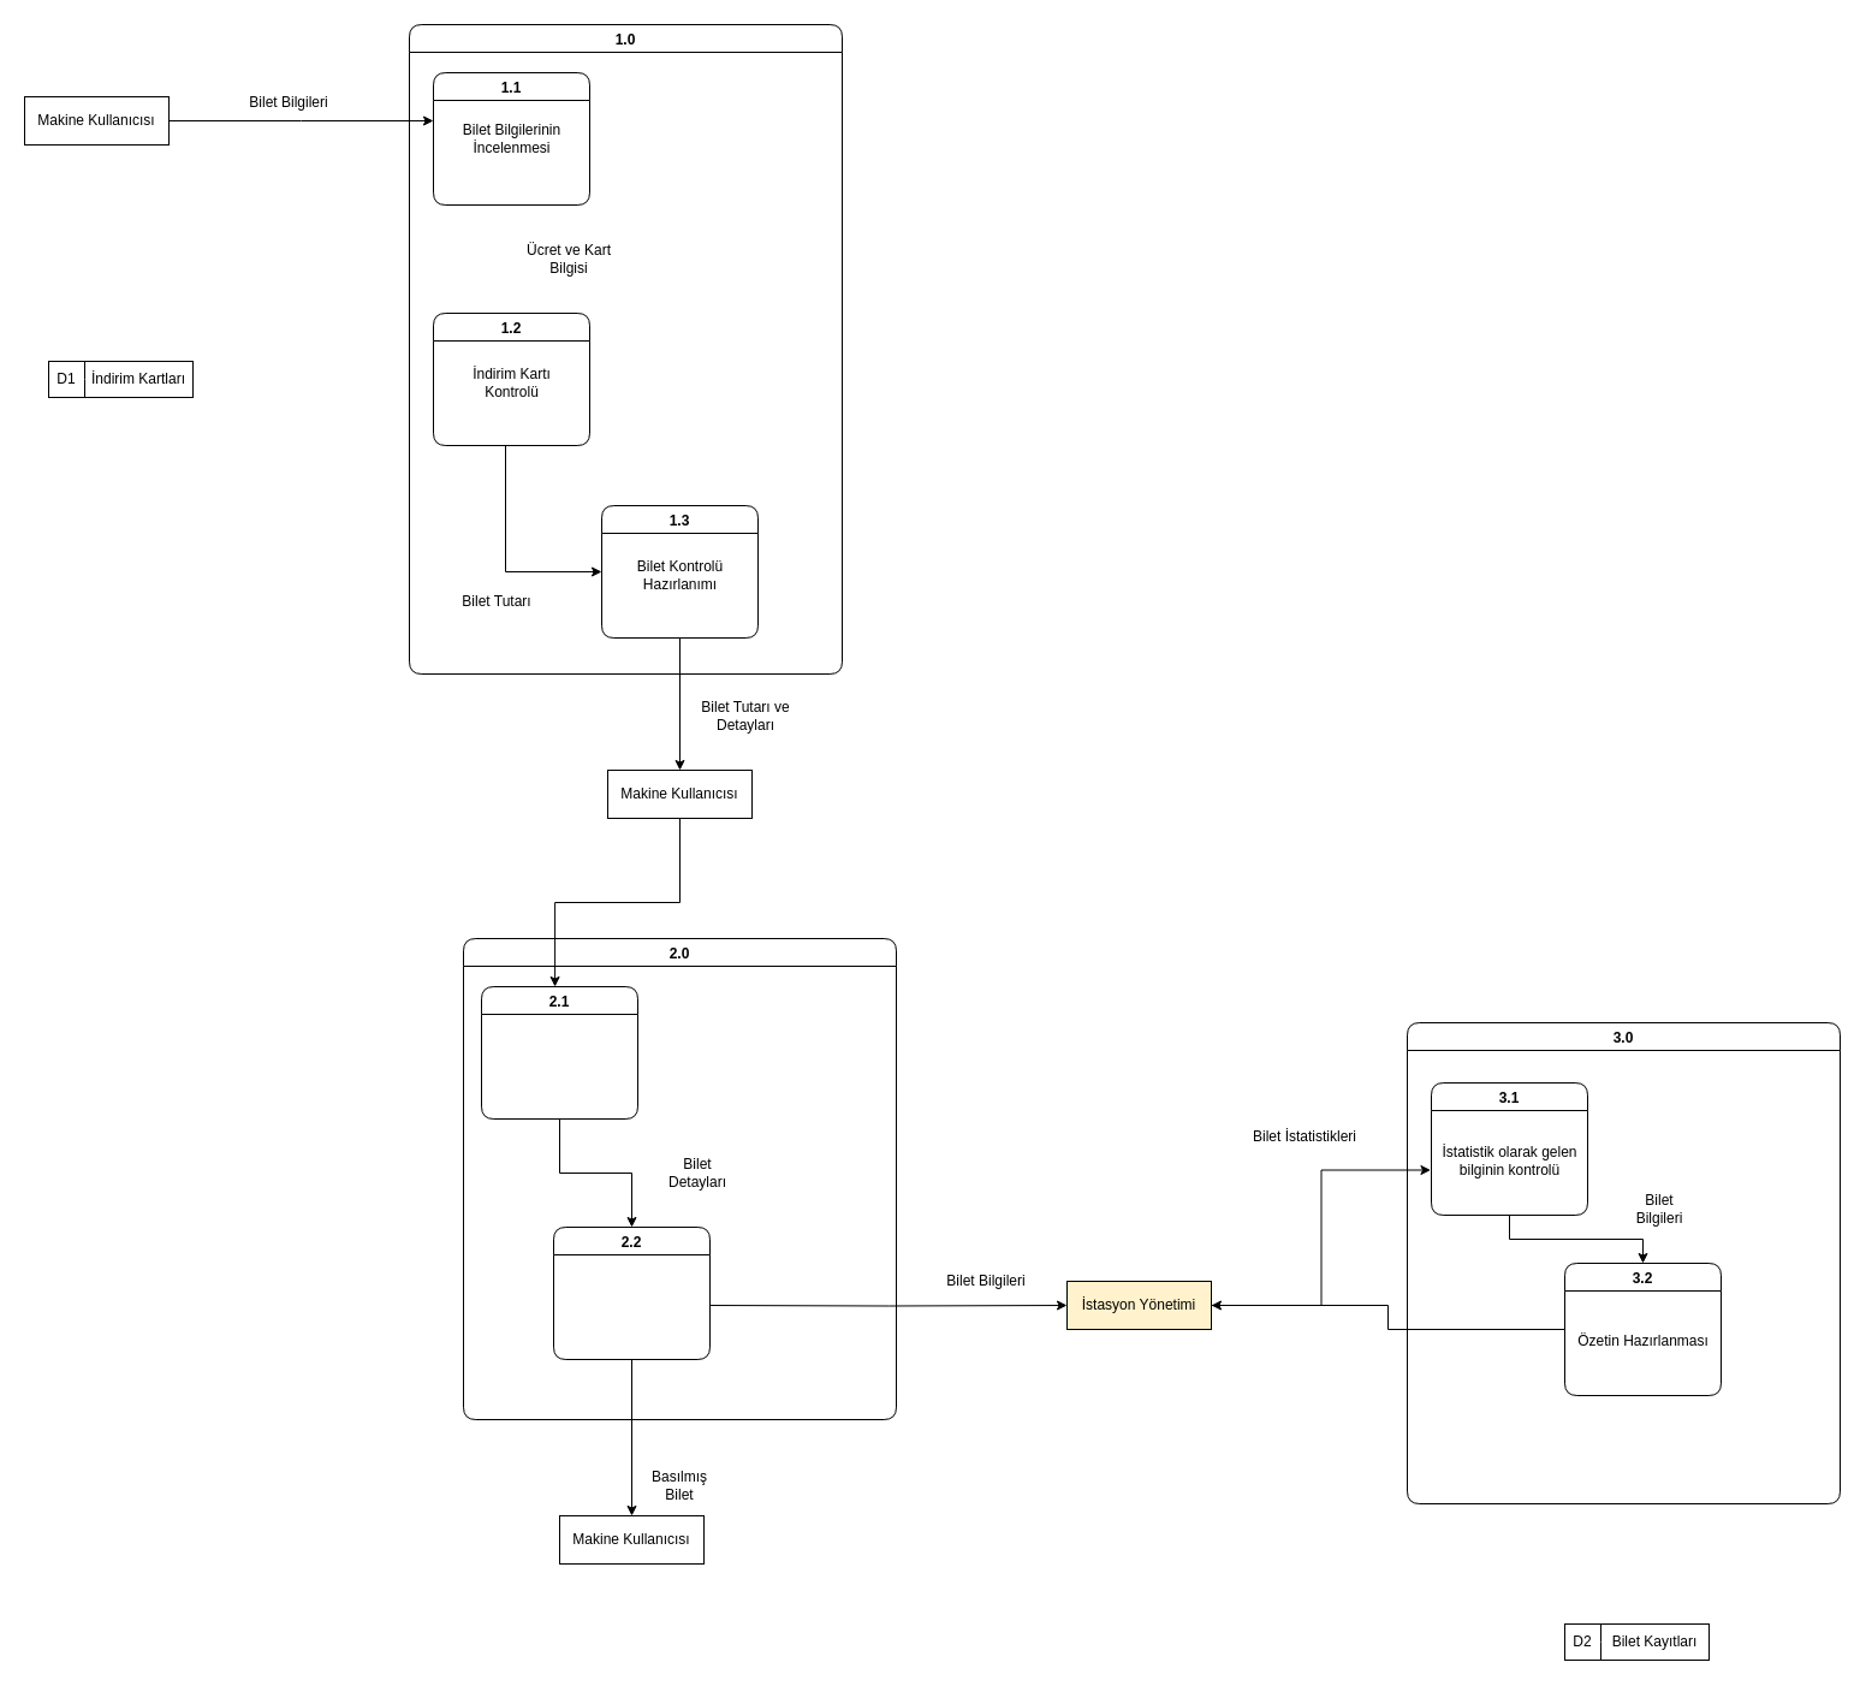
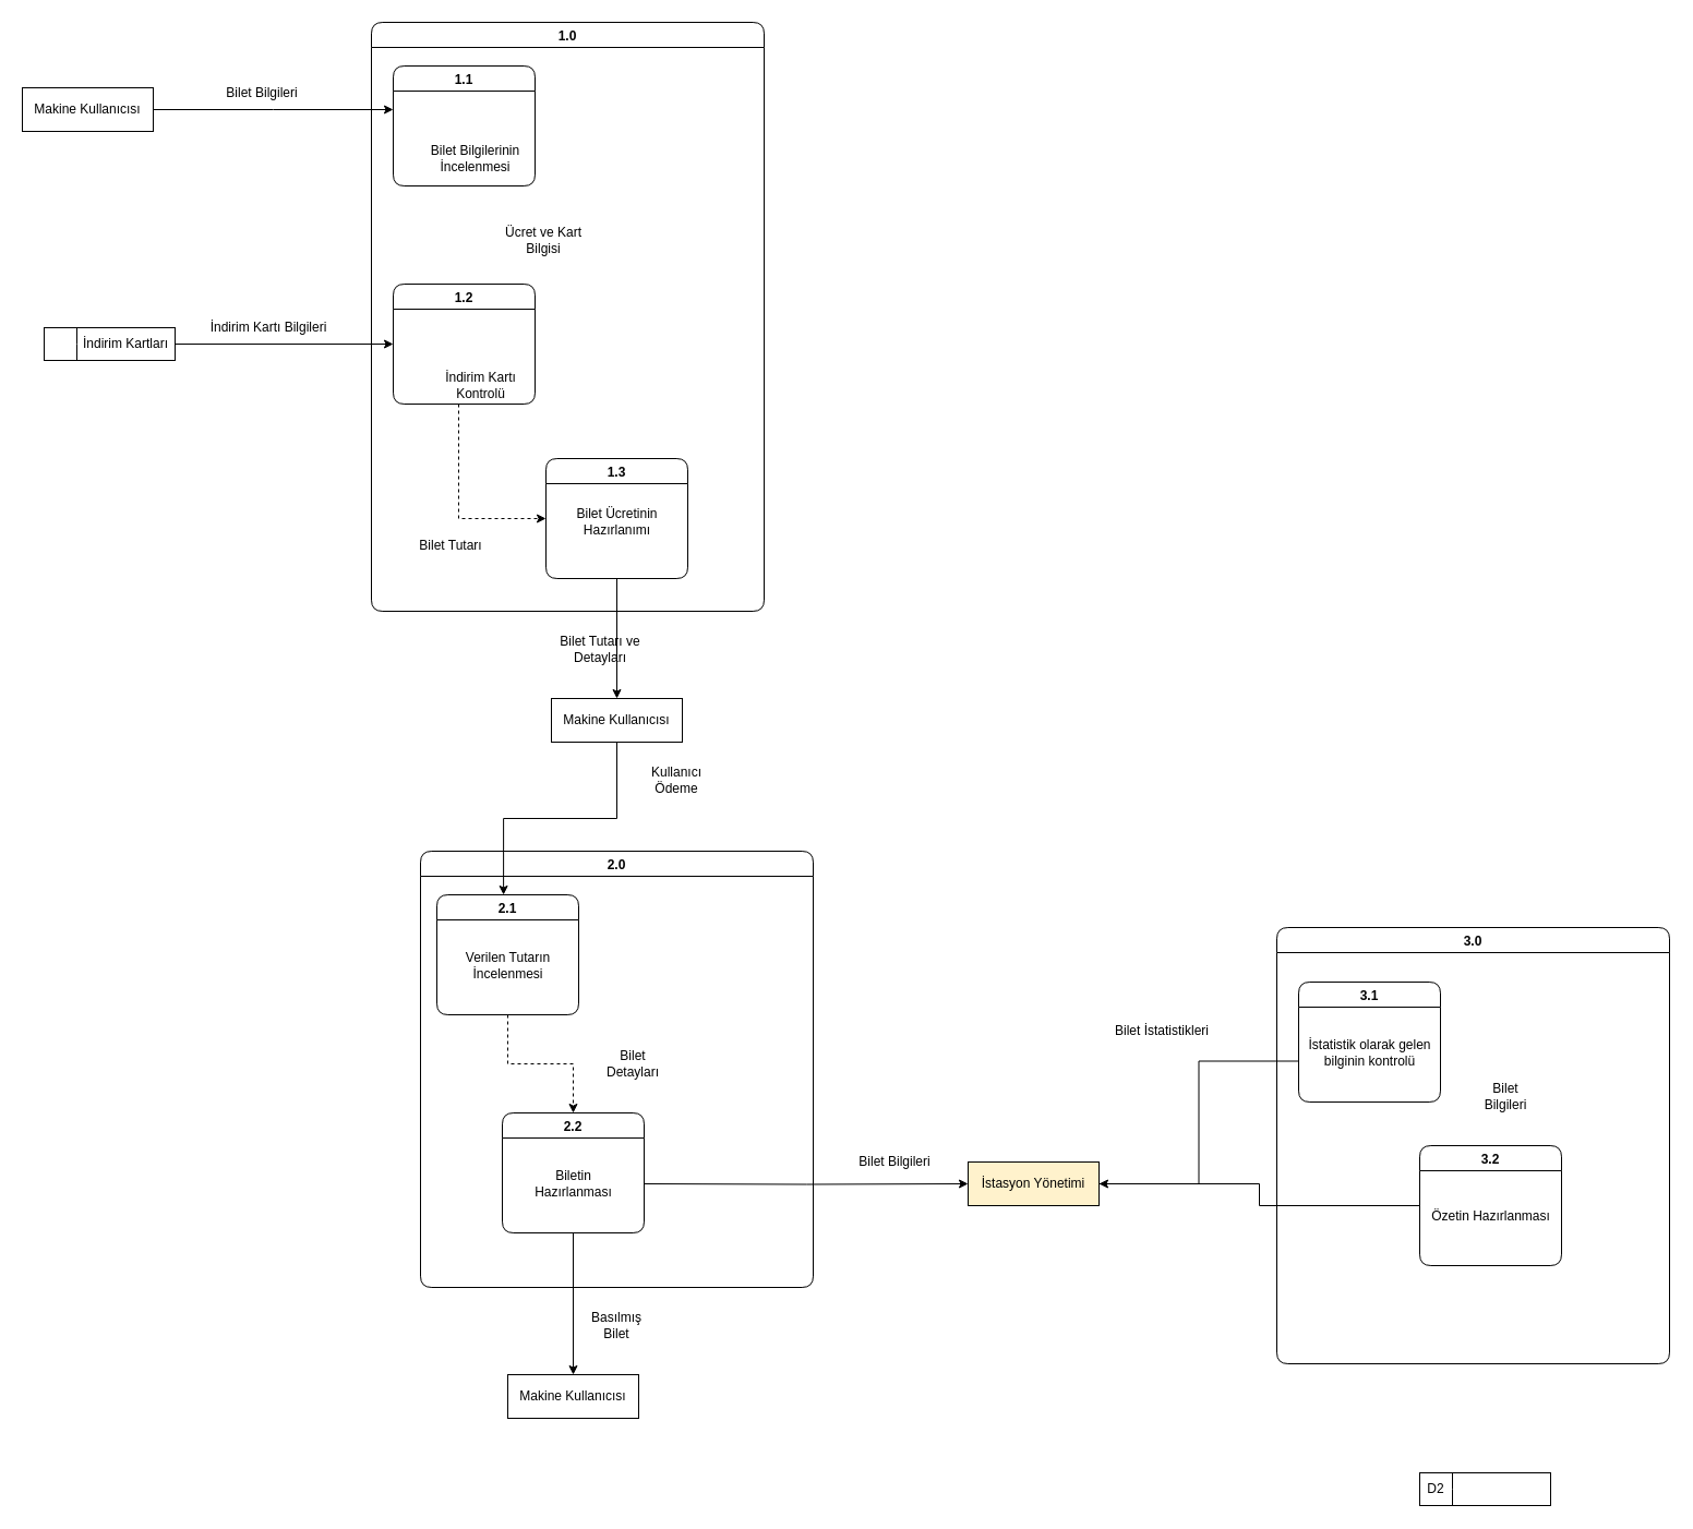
- <mxCell id="7" value="Bilet Bilgilerinin &lt;br&gt;İncelenmesi" style="text;html=1;align=center;verticalAlign=middle;resizable=0;points=[];autosize=1;" vertex="1" parent="6"><mxGeometry x="15" y="40" width="100" height="30" as="geometry" /></mxCell>
+ <mxCell id="7" value="Bilet Bilgilerinin &lt;br&gt;İncelenmesi" style="text;html=1;align=center;verticalAlign=middle;resizable=0;points=[];autosize=1;" vertex="1" parent="6"><mxGeometry x="25" y="70" width="100" height="30" as="geometry" /></mxCell>
- <mxCell id="11" value="Ücret ve Kart Bilgisi" style="text;html=1;strokeColor=none;fillColor=none;align=center;verticalAlign=middle;whiteSpace=wrap;rounded=0;" vertex="1" parent="5"><mxGeometry x="90" y="180" width="86" height="30" as="geometry" /></mxCell>
+ <mxCell id="11" value="Ücret ve Kart Bilgisi" style="text;html=1;strokeColor=none;fillColor=none;align=center;verticalAlign=middle;whiteSpace=wrap;rounded=0;" vertex="1" parent="5"><mxGeometry x="115" y="185" width="86" height="30" as="geometry" /></mxCell>
+ <mxCell id="20" value="İndirim Kartı Bilgileri" style="text;html=1;strokeColor=none;fillColor=none;align=center;verticalAlign=middle;whiteSpace=wrap;rounded=0;" vertex="1" parent="1"><mxGeometry x="191" y="285" width="110" height="30" as="geometry" /></mxCell>
- <mxCell id="17" value="D1" style="text;html=1;align=center;verticalAlign=middle;whiteSpace=wrap;rounded=0;" vertex="1" parent="1"><mxGeometry x="40" y="302.5" width="30" height="25" as="geometry" /></mxCell>
+ <mxCell id="18" style="edgeStyle=orthogonalEdgeStyle;rounded=0;orthogonalLoop=1;jettySize=auto;html=1;entryX=0;entryY=0.5;entryDx=0;entryDy=0;" edge="1" parent="1" source="19" target="9"><mxGeometry relative="1" as="geometry" /></mxCell>
- <mxCell id="10" value="İndirim Kartı &lt;br&gt;Kontrolü" style="text;html=1;align=center;verticalAlign=middle;resizable=0;points=[];autosize=1;" vertex="1" parent="9"><mxGeometry x="25" y="42.5" width="80" height="30" as="geometry" /></mxCell>
+ <mxCell id="10" value="İndirim Kartı &lt;br&gt;Kontrolü" style="text;html=1;align=center;verticalAlign=middle;resizable=0;points=[];autosize=1;" vertex="1" parent="9"><mxGeometry x="40" y="77.5" width="80" height="30" as="geometry" /></mxCell>
- <mxCell id="8" style="edgeStyle=orthogonalEdgeStyle;rounded=0;orthogonalLoop=1;jettySize=auto;html=1;entryX=0;entryY=0.5;entryDx=0;entryDy=0;" edge="1" parent="5" source="9" target="12"><mxGeometry relative="1" as="geometry"><Array as="points"><mxPoint x="80" y="455" /></Array></mxGeometry></mxCell>
+ <mxCell id="8" style="edgeStyle=orthogonalEdgeStyle;rounded=0;orthogonalLoop=1;jettySize=auto;html=1;entryX=0;entryY=0.5;entryDx=0;entryDy=0;dashed=1;" edge="1" parent="5" source="9" target="12"><mxGeometry relative="1" as="geometry"><Array as="points"><mxPoint x="80" y="455" /></Array></mxGeometry></mxCell>
- <mxCell id="13" value="Bilet Kontrolü&lt;br&gt;Hazırlanımı" style="text;html=1;align=center;verticalAlign=middle;resizable=0;points=[];autosize=1;" vertex="1" parent="12"><mxGeometry x="20" y="42.5" width="90" height="30" as="geometry" /></mxCell>
+ <mxCell id="13" value="Bilet Ücretinin&lt;br&gt;Hazırlanımı" style="text;html=1;align=center;verticalAlign=middle;resizable=0;points=[];autosize=1;" vertex="1" parent="12"><mxGeometry x="20" y="42.5" width="90" height="30" as="geometry" /></mxCell>
- <mxCell id="23" value="Bilet Tutarı ve Detayları" style="text;html=1;strokeColor=none;fillColor=none;align=center;verticalAlign=middle;whiteSpace=wrap;rounded=0;" vertex="1" parent="1"><mxGeometry x="580" y="580" width="80" height="30" as="geometry" /></mxCell>
+ <mxCell id="23" value="Bilet Tutarı ve Detayları" style="text;html=1;strokeColor=none;fillColor=none;align=center;verticalAlign=middle;whiteSpace=wrap;rounded=0;" vertex="1" parent="1"><mxGeometry x="510" y="580" width="80" height="30" as="geometry" /></mxCell>
+ <mxCell id="24" value="Kullanıcı Ödeme" style="text;html=1;strokeColor=none;fillColor=none;align=center;verticalAlign=middle;whiteSpace=wrap;rounded=0;" vertex="1" parent="1"><mxGeometry x="580" y="700" width="80" height="30" as="geometry" /></mxCell>
+ <mxCell id="28" value="Verilen Tutarın &lt;br&gt;İncelenmesi" style="text;html=1;align=center;verticalAlign=middle;resizable=0;points=[];autosize=1;" vertex="1" parent="27"><mxGeometry x="20" y="50" width="90" height="30" as="geometry" /></mxCell>
- <mxCell id="52" value="Bilet İstatistikleri" style="text;html=1;strokeColor=none;fillColor=none;align=center;verticalAlign=middle;whiteSpace=wrap;rounded=0;" vertex="1" parent="1"><mxGeometry x="1040" y="930" width="90" height="30" as="geometry" /></mxCell>
+ <mxCell id="52" value="Bilet İstatistikleri" style="text;html=1;strokeColor=none;fillColor=none;align=center;verticalAlign=middle;whiteSpace=wrap;rounded=0;" vertex="1" parent="1"><mxGeometry x="1020" y="930" width="90" height="30" as="geometry" /></mxCell>
- <mxCell id="36" style="edgeStyle=orthogonalEdgeStyle;rounded=0;orthogonalLoop=1;jettySize=auto;html=1;entryX=-0.004;entryY=0.75;entryDx=0;entryDy=0;entryPerimeter=0;" edge="1" parent="1" source="37" target="43"><mxGeometry relative="1" as="geometry"><mxPoint x="1170" y="1085" as="targetPoint" /></mxGeometry></mxCell>
+ <mxCell id="36" style="edgeStyle=orthogonalEdgeStyle;rounded=0;orthogonalLoop=1;jettySize=auto;html=1;entryX=-0.004;entryY=0.75;entryDx=0;entryDy=0;entryPerimeter=0;endArrow=none;" edge="1" parent="1" source="37" target="43"><mxGeometry relative="1" as="geometry"><mxPoint x="1170" y="1085" as="targetPoint" /></mxGeometry></mxCell>
- <mxCell id="26" style="edgeStyle=orthogonalEdgeStyle;rounded=0;orthogonalLoop=1;jettySize=auto;html=1;entryX=0.5;entryY=0;entryDx=0;entryDy=0;" edge="1" parent="25" source="27" target="29"><mxGeometry relative="1" as="geometry" /></mxCell>
+ <mxCell id="26" style="edgeStyle=orthogonalEdgeStyle;rounded=0;orthogonalLoop=1;jettySize=auto;html=1;entryX=0.5;entryY=0;entryDx=0;entryDy=0;dashed=1;" edge="1" parent="25" source="27" target="29"><mxGeometry relative="1" as="geometry" /></mxCell>
- <mxCell id="41" style="edgeStyle=orthogonalEdgeStyle;rounded=0;orthogonalLoop=1;jettySize=auto;html=1;entryX=0.5;entryY=0;entryDx=0;entryDy=0;" edge="1" parent="40" source="42" target="44"><mxGeometry relative="1" as="geometry" /></mxCell>
+ <mxCell id="30" value="Biletin &lt;br&gt;Hazırlanması" style="text;html=1;align=center;verticalAlign=middle;resizable=0;points=[];autosize=1;" vertex="1" parent="29"><mxGeometry x="20" y="50" width="90" height="30" as="geometry" /></mxCell>
- <mxCell id="35" value="Basılmış Bilet" style="text;html=1;strokeColor=none;fillColor=none;align=center;verticalAlign=middle;whiteSpace=wrap;rounded=0;" vertex="1" parent="1"><mxGeometry x="535" y="1220" width="60" height="30" as="geometry" /></mxCell>
+ <mxCell id="35" value="Basılmış Bilet" style="text;html=1;strokeColor=none;fillColor=none;align=center;verticalAlign=middle;whiteSpace=wrap;rounded=0;" vertex="1" parent="1"><mxGeometry x="535" y="1200" width="60" height="30" as="geometry" /></mxCell>
- <mxCell id="50" value="Bilet Kayıtları" style="text;html=1;align=center;verticalAlign=middle;whiteSpace=wrap;rounded=0;" vertex="1" parent="1"><mxGeometry x="1331" y="1350" width="90" height="30" as="geometry" /></mxCell>
